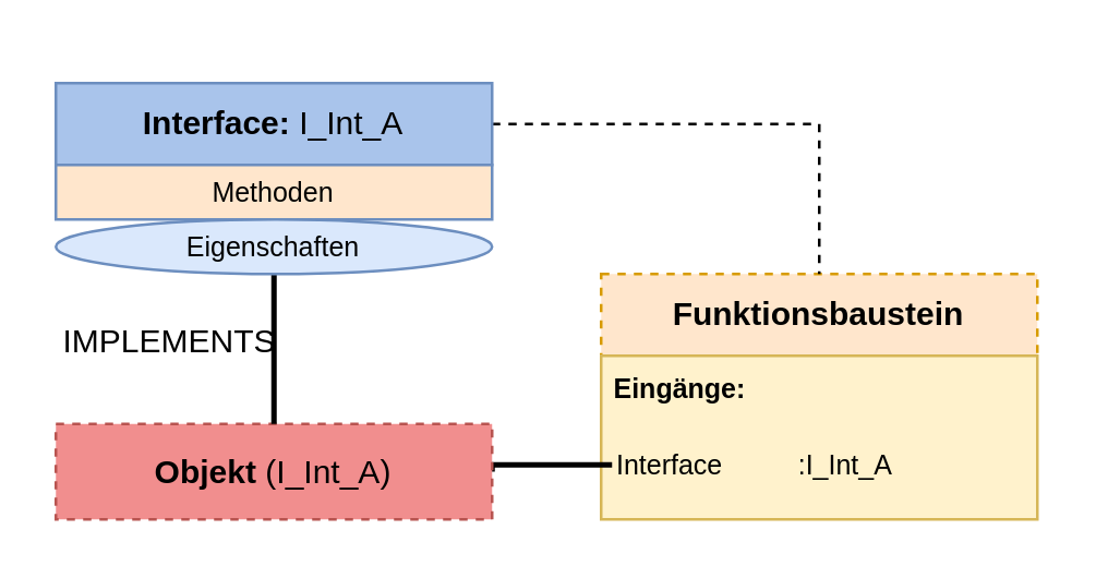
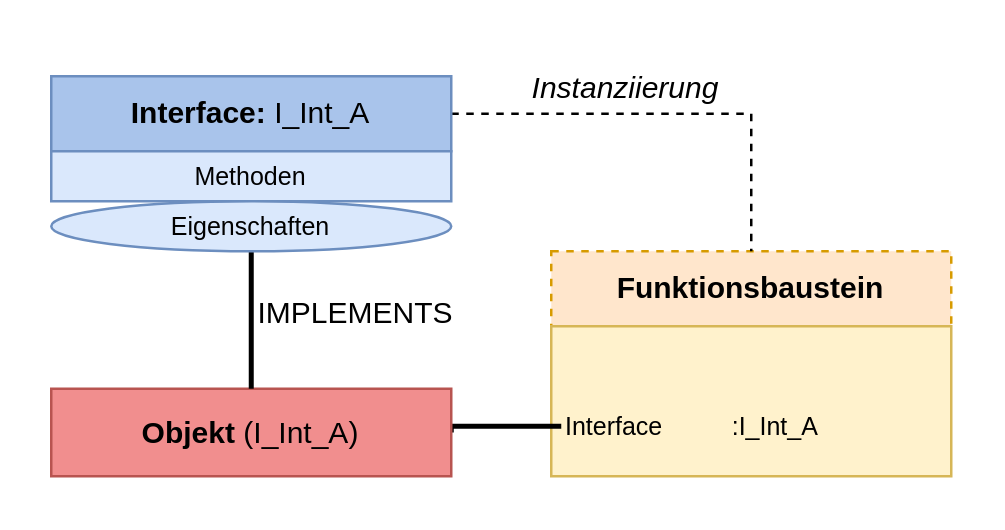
+ <mxCell id="14" value="Instanziierung" style="text;html=1;align=center;verticalAlign=middle;whiteSpace=wrap;rounded=0;fontStyle=2" vertex="1" parent="1"><mxGeometry x="220" y="20" width="60" height="30" as="geometry" /></mxCell>
- <mxCell id="10" value="Methoden" style="rounded=0;whiteSpace=wrap;html=1;fillColor=#ffe6cc;strokeColor=#6c8ebf;fontSize=10;" vertex="1" parent="1"><mxGeometry x="20" y="60" width="160" height="20" as="geometry" /></mxCell>
+ <mxCell id="10" value="Methoden" style="rounded=0;whiteSpace=wrap;html=1;fillColor=#dae8fc;strokeColor=#6c8ebf;fontSize=10;" vertex="1" parent="1"><mxGeometry x="20" y="60" width="160" height="20" as="geometry" /></mxCell>
- <mxCell id="13" value="IMPLEMENTS" style="text;html=1;align=center;verticalAlign=middle;whiteSpace=wrap;rounded=0;" vertex="1" parent="1"><mxGeometry x="32" y="110" width="60" height="30" as="geometry" /></mxCell>
+ <mxCell id="13" value="IMPLEMENTS" style="text;html=1;align=center;verticalAlign=middle;whiteSpace=wrap;rounded=0;" vertex="1" parent="1"><mxGeometry x="112" y="110" width="60" height="30" as="geometry" /></mxCell>
- <mxCell id="4" value="Eingänge:" style="text;html=1;align=left;verticalAlign=middle;whiteSpace=wrap;rounded=0;fontStyle=1;fontSize=10;" vertex="1" parent="1"><mxGeometry x="223" y="132" width="60" height="20" as="geometry" /></mxCell>
- <mxCell id="7" value="&lt;b&gt;Objekt &lt;/b&gt;(I_Int_A)" style="rounded=0;whiteSpace=wrap;html=1;fillColor=#F18E8E;strokeColor=#b85450;dashed=1;" vertex="1" parent="1"><mxGeometry x="20" y="155" width="160" height="35" as="geometry" /></mxCell>
+ <mxCell id="7" value="&lt;b&gt;Objekt &lt;/b&gt;(I_Int_A)" style="rounded=0;whiteSpace=wrap;html=1;fillColor=#F18E8E;strokeColor=#b85450;" vertex="1" parent="1"><mxGeometry x="20" y="155" width="160" height="35" as="geometry" /></mxCell>
